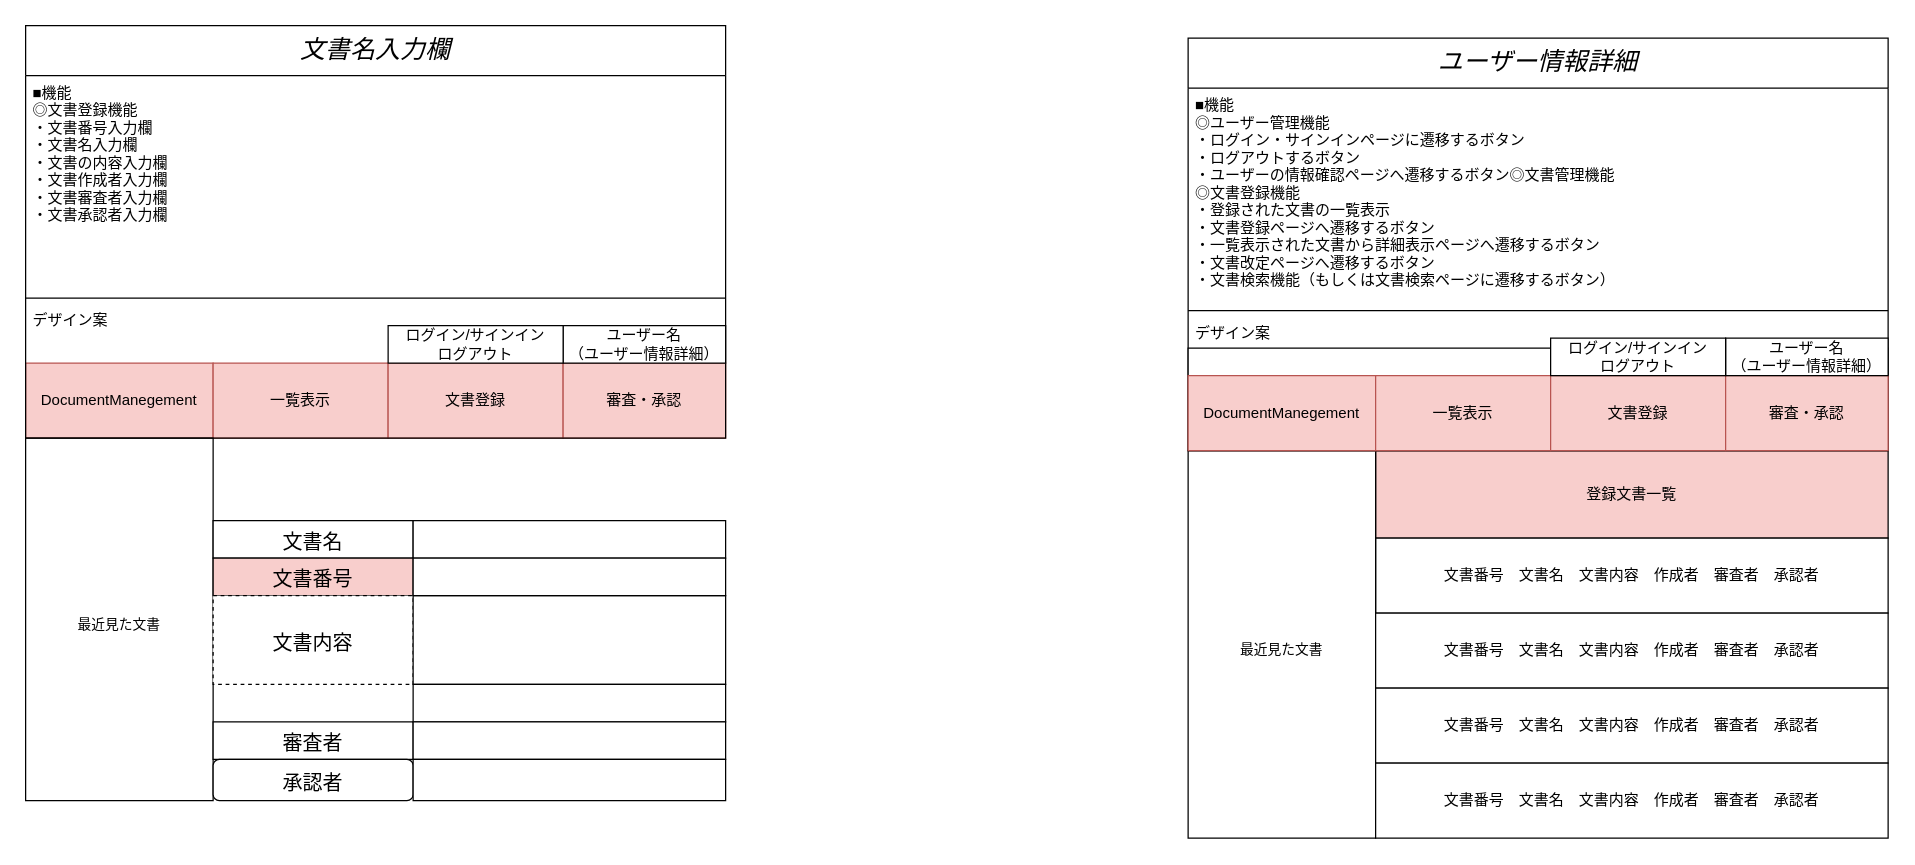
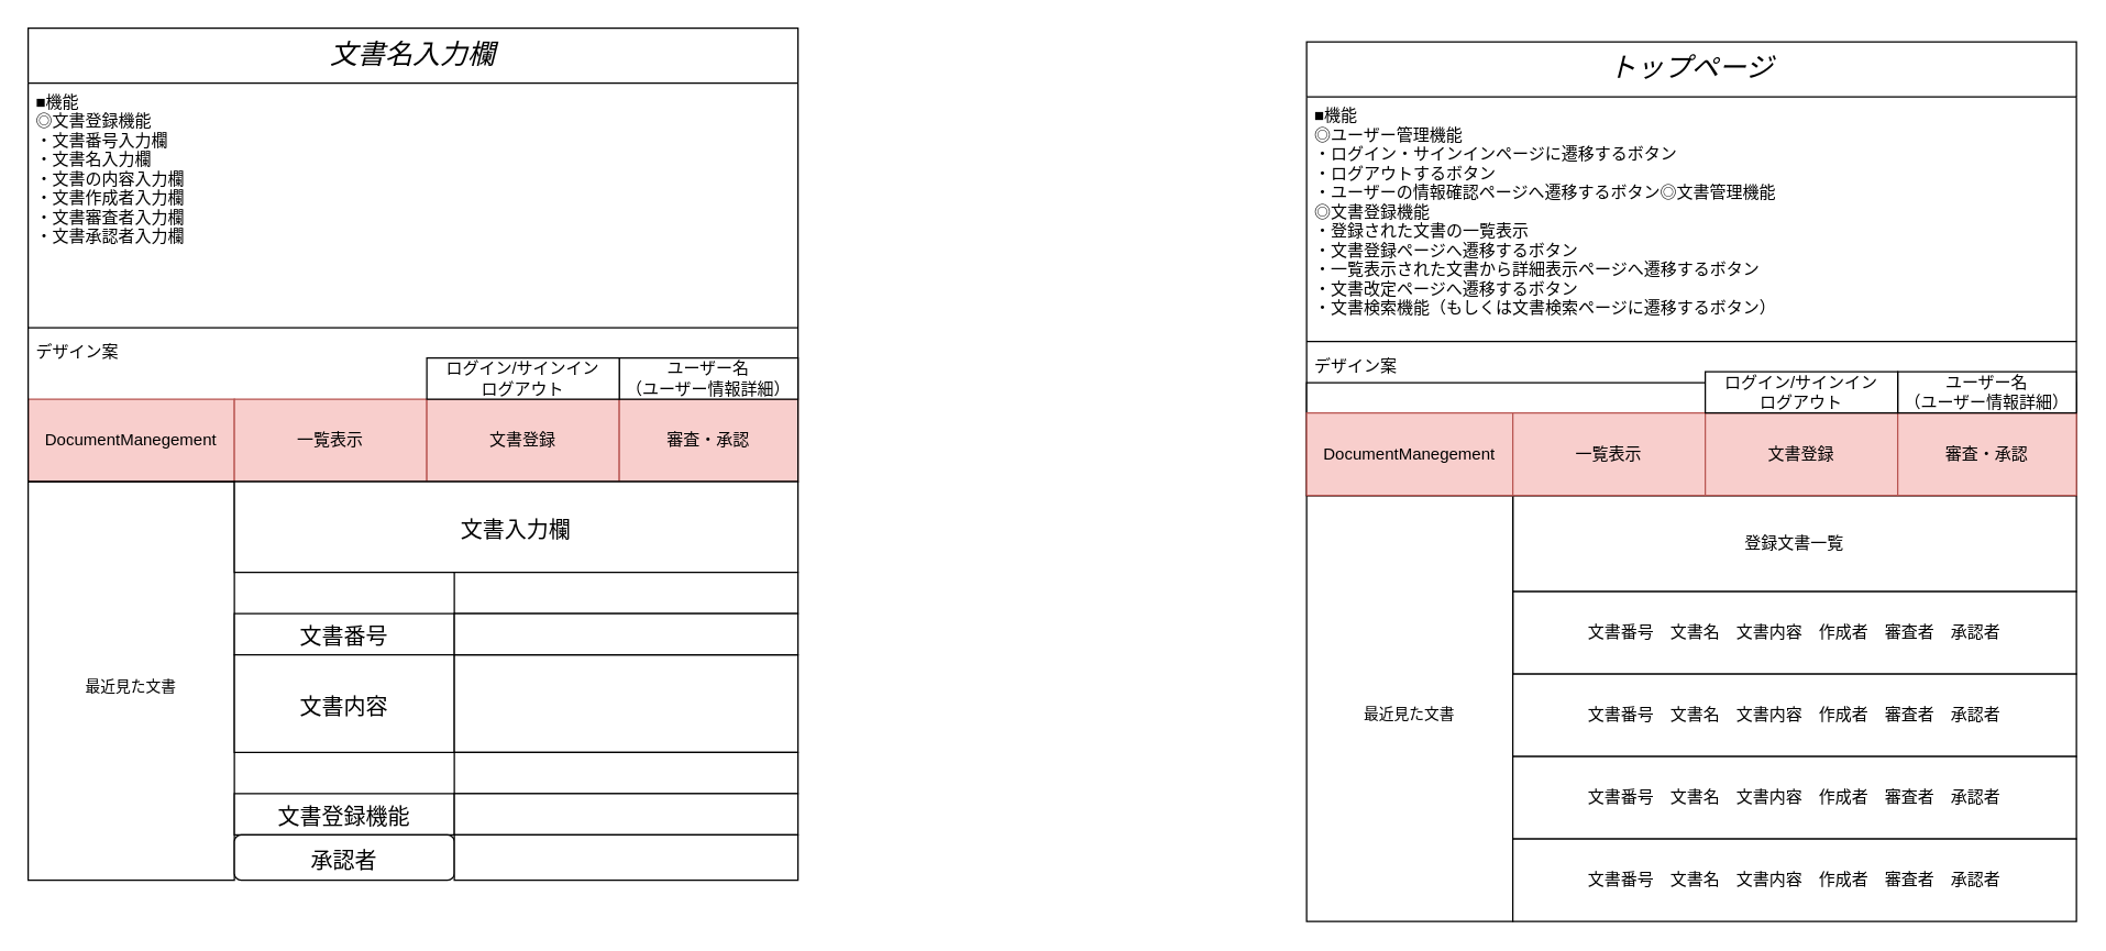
- <mxCell id="5" value="ユーザー情報詳細" style="swimlane;fontStyle=2;align=center;verticalAlign=top;childLayout=stackLayout;horizontal=1;startSize=40;horizontalStack=0;resizeParent=1;resizeLast=0;collapsible=1;marginBottom=0;rounded=0;shadow=0;strokeWidth=1;fontSize=20;" parent="1" vertex="1"><mxGeometry x="950" y="30" width="560" height="330" as="geometry"><mxRectangle x="230" y="140" width="160" height="26" as="alternateBounds" /></mxGeometry></mxCell>
+ <mxCell id="5" value="トップページ" style="swimlane;fontStyle=2;align=center;verticalAlign=top;childLayout=stackLayout;horizontal=1;startSize=40;horizontalStack=0;resizeParent=1;resizeLast=0;collapsible=1;marginBottom=0;rounded=0;shadow=0;strokeWidth=1;fontSize=20;" parent="1" vertex="1"><mxGeometry x="950" y="30" width="560" height="330" as="geometry"><mxRectangle x="230" y="140" width="160" height="26" as="alternateBounds" /></mxGeometry></mxCell>
+ <mxCell id="32" value="&lt;font style=&quot;font-size: 16px&quot;&gt;文書入力欄&lt;/font&gt;" style="rounded=0;whiteSpace=wrap;html=1;fontSize=20;fillColor=#FFFFFF;" parent="1" vertex="1"><mxGeometry x="170" y="350" width="410" height="66" as="geometry" /></mxCell>
- <mxCell id="2" value="登録文書一覧" style="rounded=0;whiteSpace=wrap;html=1;fillColor=#f8cecc;" parent="1" vertex="1"><mxGeometry x="1100" y="360" width="410" height="70" as="geometry" /></mxCell>
+ <mxCell id="2" value="登録文書一覧" style="rounded=0;whiteSpace=wrap;html=1;" parent="1" vertex="1"><mxGeometry x="1100" y="360" width="410" height="70" as="geometry" /></mxCell>
- <mxCell id="33" value="&lt;span style=&quot;font-size: 16px&quot;&gt;文書名　&lt;/span&gt;" style="rounded=0;whiteSpace=wrap;html=1;fontSize=20;fillColor=#FFFFFF;" parent="1" vertex="1"><mxGeometry x="170" y="416" width="160" height="30" as="geometry" /></mxCell>
- <mxCell id="35" value="&lt;span style=&quot;font-size: 16px&quot;&gt;文書番号&lt;/span&gt;" style="rounded=0;whiteSpace=wrap;html=1;fontSize=20;fillColor=#f8cecc;" parent="1" vertex="1"><mxGeometry x="170" y="446" width="160" height="30" as="geometry" /></mxCell>
+ <mxCell id="35" value="&lt;span style=&quot;font-size: 16px&quot;&gt;文書番号&lt;/span&gt;" style="rounded=0;whiteSpace=wrap;html=1;fontSize=20;fillColor=#FFFFFF;" parent="1" vertex="1"><mxGeometry x="170" y="446" width="160" height="30" as="geometry" /></mxCell>
- <mxCell id="36" value="&lt;span style=&quot;font-size: 16px&quot;&gt;文書内容&lt;/span&gt;" style="rounded=0;whiteSpace=wrap;html=1;fontSize=20;fillColor=#FFFFFF;dashed=1;" parent="1" vertex="1"><mxGeometry x="170" y="476" width="160" height="71" as="geometry" /></mxCell>
+ <mxCell id="36" value="&lt;span style=&quot;font-size: 16px&quot;&gt;文書内容&lt;/span&gt;" style="rounded=0;whiteSpace=wrap;html=1;fontSize=20;fillColor=#FFFFFF;" parent="1" vertex="1"><mxGeometry x="170" y="476" width="160" height="71" as="geometry" /></mxCell>
- <mxCell id="24" value="&lt;span style=&quot;font-size: 16px&quot;&gt;審査者&lt;/span&gt;" style="rounded=0;whiteSpace=wrap;html=1;fontSize=20;fillColor=#FFFFFF;" parent="1" vertex="1"><mxGeometry x="170" y="577" width="160" height="30" as="geometry" /></mxCell>
+ <mxCell id="24" value="&lt;span style=&quot;font-size: 16px&quot;&gt;文書登録機能&lt;/span&gt;" style="rounded=0;whiteSpace=wrap;html=1;fontSize=20;fillColor=#FFFFFF;" parent="1" vertex="1"><mxGeometry x="170" y="577" width="160" height="30" as="geometry" /></mxCell>
